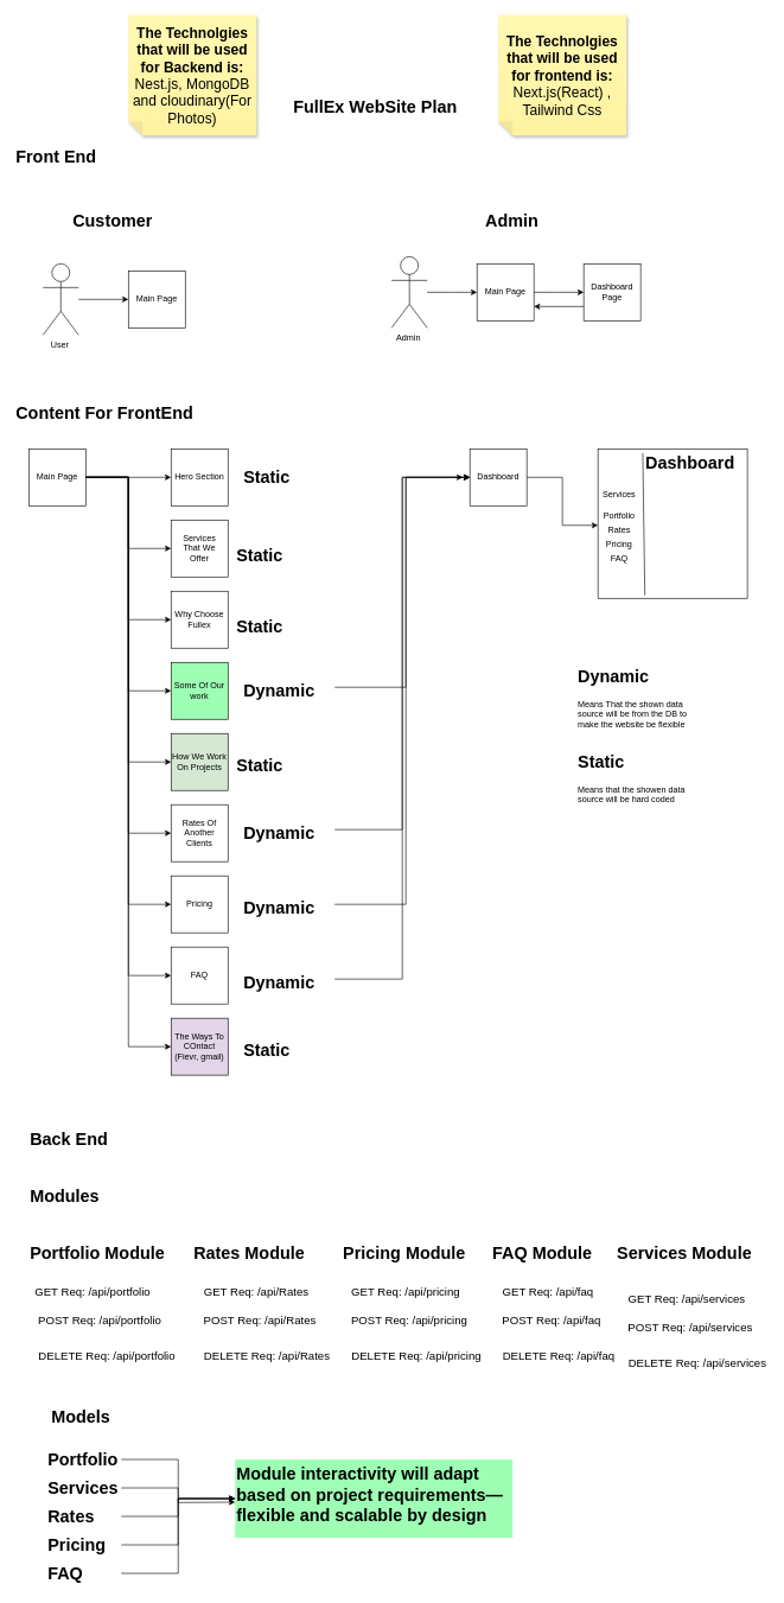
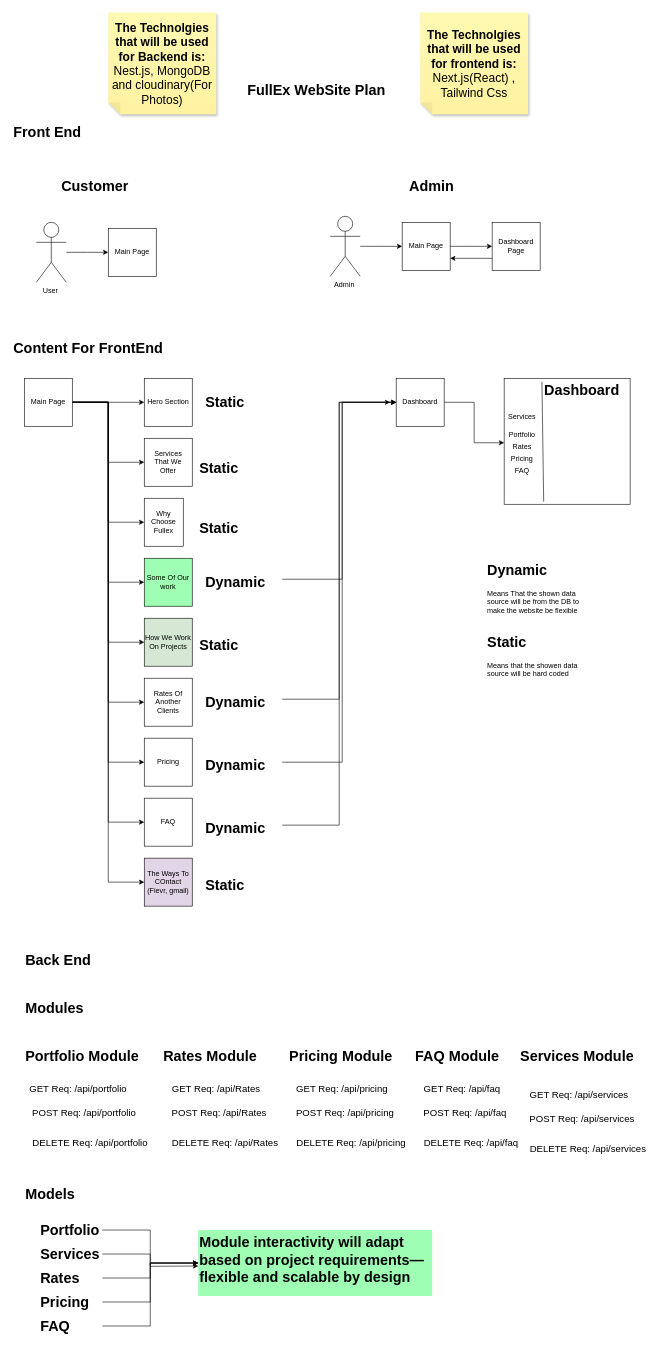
- <mxCell id="28" value="Why Choose Fullex" style="whiteSpace=wrap;html=1;aspect=fixed;" parent="1" vertex="1"><mxGeometry x="240" y="830" width="80" height="80" as="geometry" /></mxCell>
+ <mxCell id="28" value="Why Choose Fullex" style="whiteSpace=wrap;html=1;aspect=fixed;" parent="1" vertex="1"><mxGeometry x="240" y="830" width="65" height="80" as="geometry" /></mxCell>
- <mxCell id="84" value="&lt;h1 style=&quot;margin-top: 0px;&quot;&gt;Models&lt;/h1&gt;" style="text;html=1;whiteSpace=wrap;overflow=hidden;rounded=0;" parent="1" vertex="1"><mxGeometry x="70" y="1970" width="120" height="40" as="geometry" /></mxCell>
+ <mxCell id="84" value="&lt;h1 style=&quot;margin-top: 0px;&quot;&gt;Models&lt;/h1&gt;" style="text;html=1;whiteSpace=wrap;overflow=hidden;rounded=0;" parent="1" vertex="1"><mxGeometry x="40" y="1970" width="120" height="40" as="geometry" /></mxCell>
